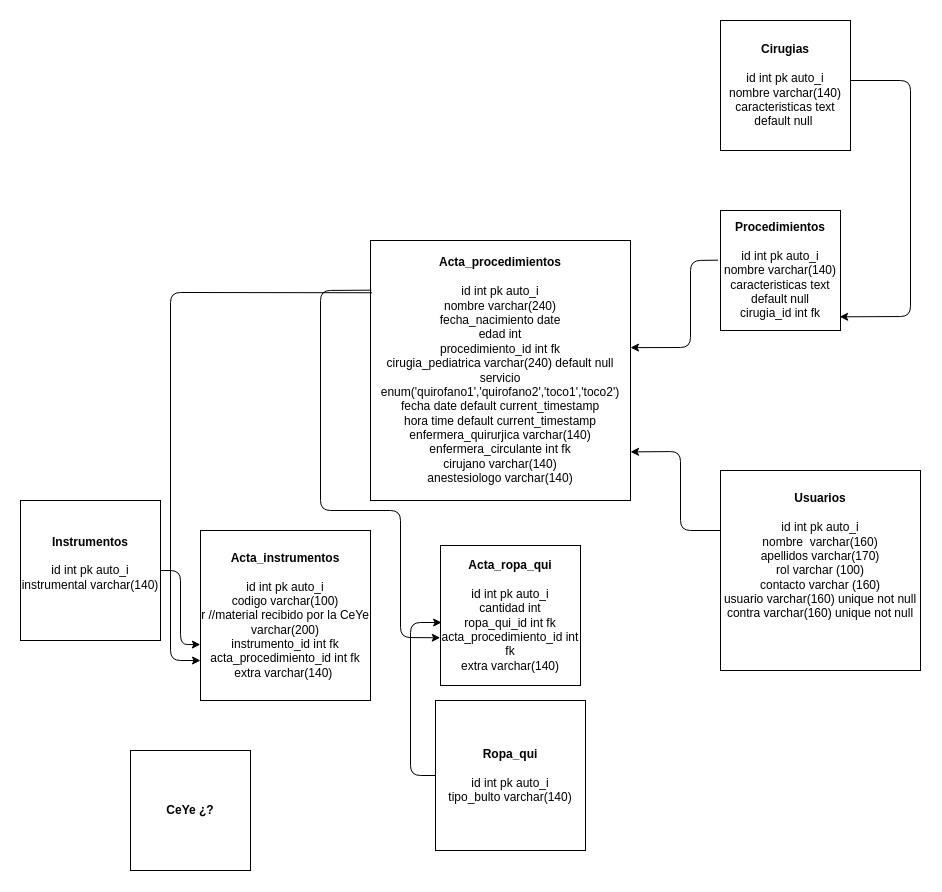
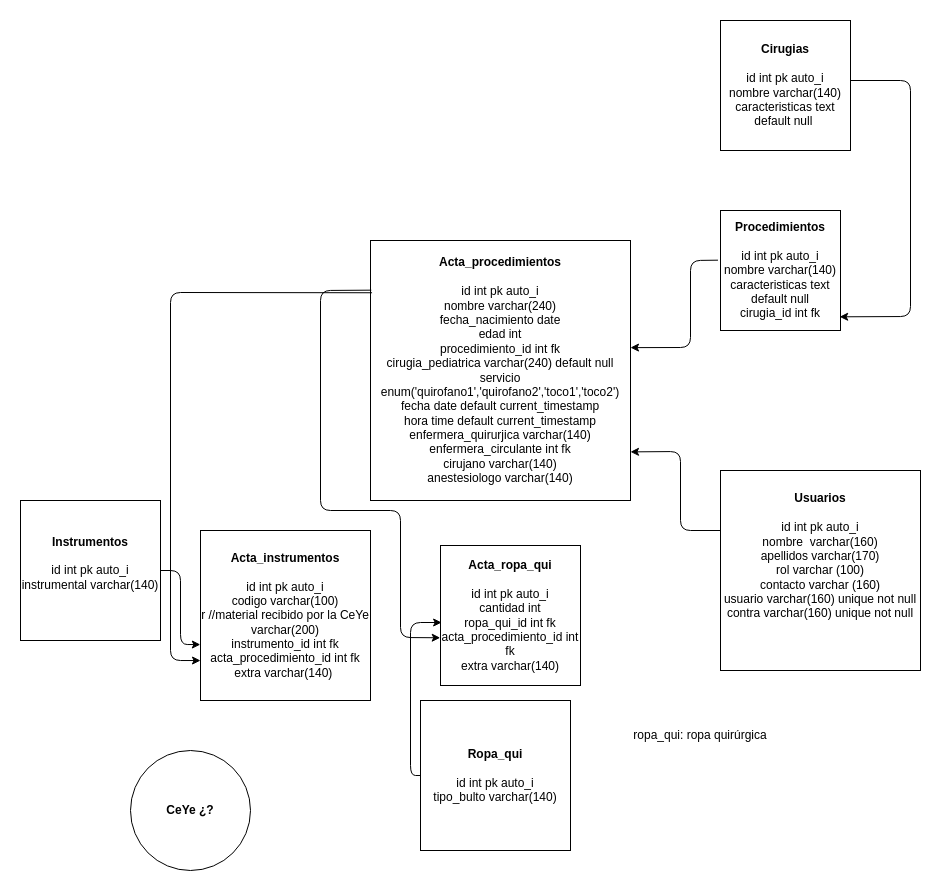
+ <mxCell id="18" value="ropa_qui: ropa quirúrgica" style="text;html=1;strokeColor=none;fillColor=none;align=center;verticalAlign=middle;whiteSpace=wrap;rounded=0;" vertex="1" parent="1"><mxGeometry x="620" y="720" width="160" height="30" as="geometry" /></mxCell>
- <mxCell id="5" value="&lt;b&gt;Ropa_qui&lt;br&gt;&lt;br&gt;&lt;/b&gt;id int pk auto_i&lt;br&gt;tipo_bulto varchar(140)" style="whiteSpace=wrap;html=1;aspect=fixed;" vertex="1" parent="1"><mxGeometry x="435" y="700" width="150" height="150" as="geometry" /></mxCell>
+ <mxCell id="5" value="&lt;b&gt;Ropa_qui&lt;br&gt;&lt;br&gt;&lt;/b&gt;id int pk auto_i&lt;br&gt;tipo_bulto varchar(140)" style="whiteSpace=wrap;html=1;aspect=fixed;" vertex="1" parent="1"><mxGeometry x="420" y="700" width="150" height="150" as="geometry" /></mxCell>
- <mxCell id="8" value="&lt;b&gt;CeYe ¿?&lt;/b&gt;" style="whiteSpace=wrap;html=1;aspect=fixed;" vertex="1" parent="1"><mxGeometry x="130" y="750" width="120" height="120" as="geometry" /></mxCell>
+ <mxCell id="8" value="&lt;b&gt;CeYe ¿?&lt;/b&gt;" style="ellipse;whiteSpace=wrap;html=1;aspect=fixed;" vertex="1" parent="1"><mxGeometry x="130" y="750" width="120" height="120" as="geometry" /></mxCell>
